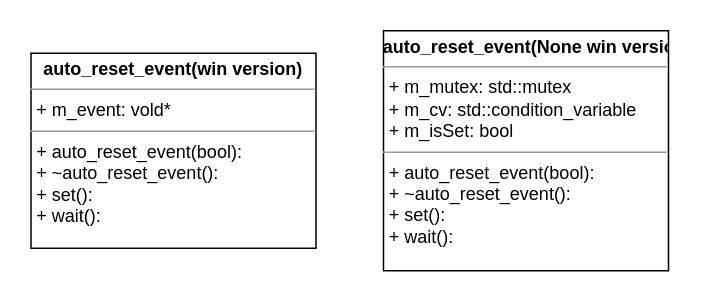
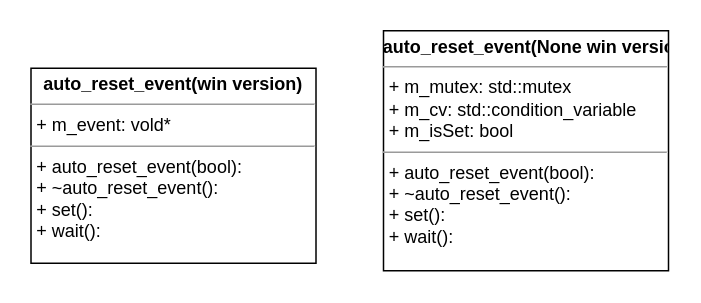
- <mxCell id="2" value="&lt;p style=&quot;margin:0px;margin-top:4px;text-align:center;&quot;&gt;&lt;b&gt;auto_reset_event(win version)&lt;/b&gt;&lt;/p&gt;&lt;hr size=&quot;1&quot;&gt;&lt;p style=&quot;margin:0px;margin-left:4px;&quot;&gt;+ m_event: vold*&lt;/p&gt;&lt;hr size=&quot;1&quot;&gt;&lt;p style=&quot;margin:0px;margin-left:4px;&quot;&gt;+ auto_reset_event(bool):&amp;nbsp;&lt;/p&gt;&lt;p style=&quot;margin:0px;margin-left:4px;&quot;&gt;+ ~auto_reset_event():&amp;nbsp;&lt;/p&gt;&lt;p style=&quot;margin:0px;margin-left:4px;&quot;&gt;+ set():&amp;nbsp;&lt;/p&gt;&lt;p style=&quot;margin:0px;margin-left:4px;&quot;&gt;+ wait():&amp;nbsp;&amp;nbsp;&lt;/p&gt;" style="verticalAlign=top;align=left;overflow=fill;fontSize=12;fontFamily=Helvetica;html=1;" parent="1" vertex="1"><mxGeometry x="20" y="35" width="190" height="130" as="geometry" /></mxCell>
+ <mxCell id="2" value="&lt;p style=&quot;margin:0px;margin-top:4px;text-align:center;&quot;&gt;&lt;b&gt;auto_reset_event(win version)&lt;/b&gt;&lt;/p&gt;&lt;hr size=&quot;1&quot;&gt;&lt;p style=&quot;margin:0px;margin-left:4px;&quot;&gt;+ m_event: vold*&lt;/p&gt;&lt;hr size=&quot;1&quot;&gt;&lt;p style=&quot;margin:0px;margin-left:4px;&quot;&gt;+ auto_reset_event(bool):&amp;nbsp;&lt;/p&gt;&lt;p style=&quot;margin:0px;margin-left:4px;&quot;&gt;+ ~auto_reset_event():&amp;nbsp;&lt;/p&gt;&lt;p style=&quot;margin:0px;margin-left:4px;&quot;&gt;+ set():&amp;nbsp;&lt;/p&gt;&lt;p style=&quot;margin:0px;margin-left:4px;&quot;&gt;+ wait():&amp;nbsp;&amp;nbsp;&lt;/p&gt;" style="verticalAlign=top;align=left;overflow=fill;fontSize=12;fontFamily=Helvetica;html=1;" parent="1" vertex="1"><mxGeometry x="20" y="45" width="190" height="130" as="geometry" /></mxCell>
